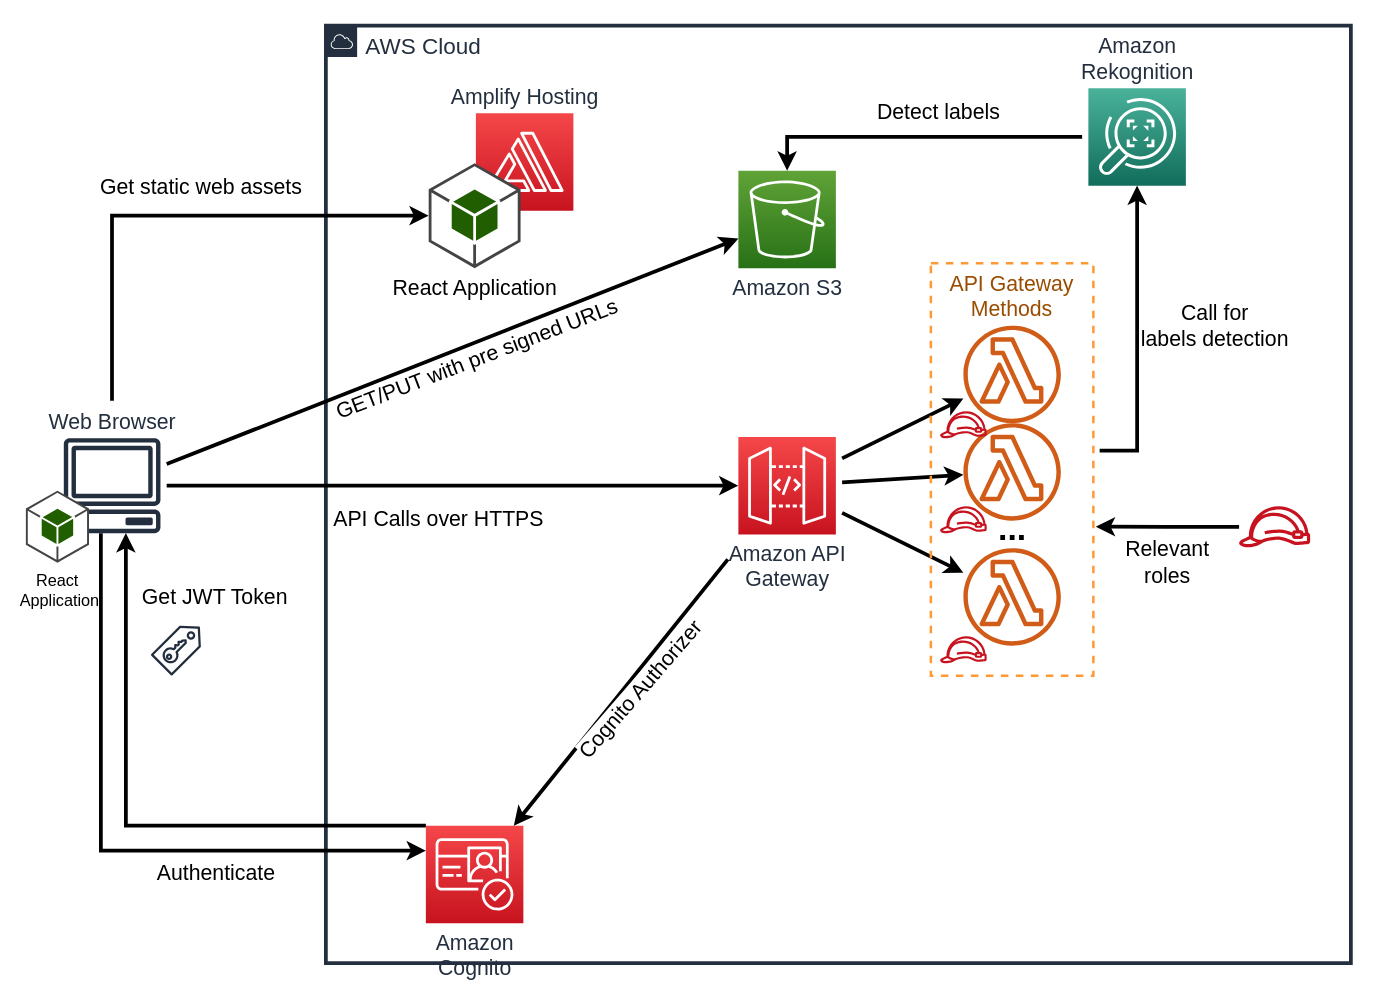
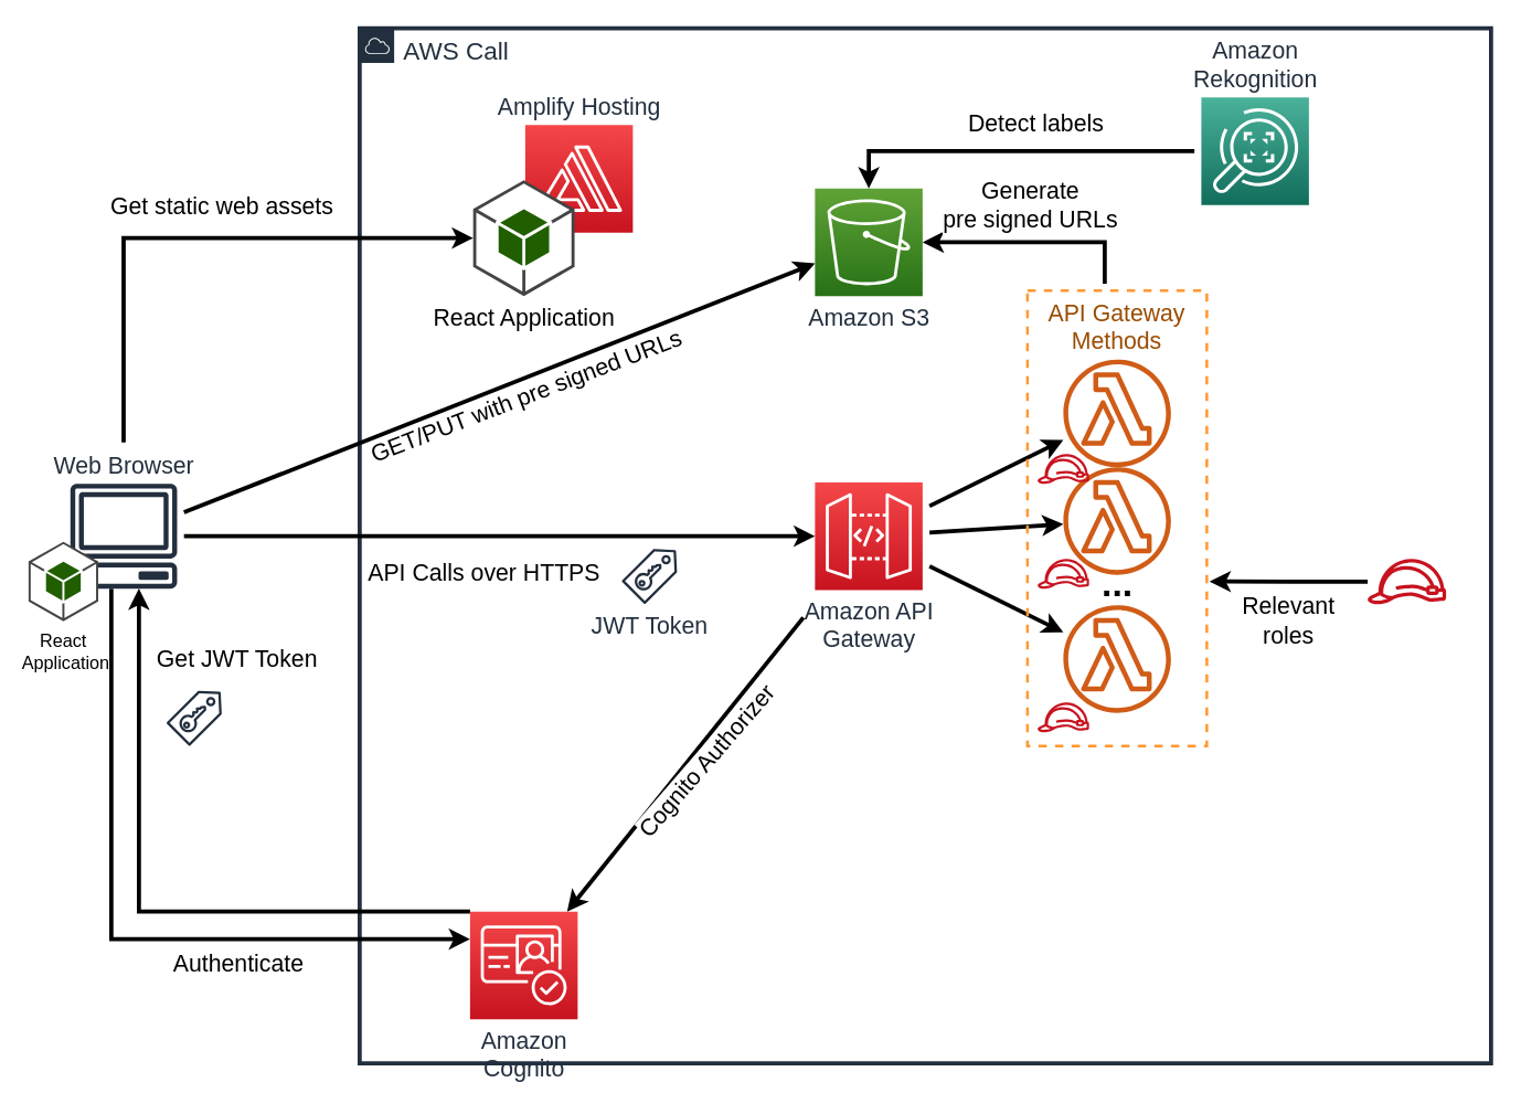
- <mxCell id="2" value="&lt;font style=&quot;font-size: 18px;&quot;&gt;AWS Cloud&lt;/font&gt;" style="points=[[0,0],[0.25,0],[0.5,0],[0.75,0],[1,0],[1,0.25],[1,0.5],[1,0.75],[1,1],[0.75,1],[0.5,1],[0.25,1],[0,1],[0,0.75],[0,0.5],[0,0.25]];outlineConnect=0;gradientColor=none;html=1;whiteSpace=wrap;fontSize=18;fontStyle=0;shape=mxgraph.aws4.group;grIcon=mxgraph.aws4.group_aws_cloud;strokeColor=#232F3E;fillColor=none;verticalAlign=top;align=left;spacingLeft=30;fontColor=#232F3E;dashed=0;strokeWidth=3;" vertex="1" parent="1"><mxGeometry x="260" y="20" width="820" height="750" as="geometry" /></mxCell>
+ <mxCell id="2" value="&lt;font style=&quot;font-size: 18px;&quot;&gt;AWS Call&lt;/font&gt;" style="points=[[0,0],[0.25,0],[0.5,0],[0.75,0],[1,0],[1,0.25],[1,0.5],[1,0.75],[1,1],[0.75,1],[0.5,1],[0.25,1],[0,1],[0,0.75],[0,0.5],[0,0.25]];outlineConnect=0;gradientColor=none;html=1;whiteSpace=wrap;fontSize=18;fontStyle=0;shape=mxgraph.aws4.group;grIcon=mxgraph.aws4.group_aws_cloud;strokeColor=#232F3E;fillColor=none;verticalAlign=top;align=left;spacingLeft=30;fontColor=#232F3E;dashed=0;strokeWidth=3;" vertex="1" parent="1"><mxGeometry x="260" y="20" width="820" height="750" as="geometry" /></mxCell>
+ <mxCell id="30" style="edgeStyle=orthogonalEdgeStyle;rounded=0;orthogonalLoop=1;jettySize=auto;html=1;sourcePerimeterSpacing=5;strokeWidth=3;fontSize=17;" edge="1" parent="1" source="34" target="12"><mxGeometry relative="1" as="geometry"><Array as="points"><mxPoint x="800" y="175" /></Array></mxGeometry></mxCell>
+ <mxCell id="31" value="Generate &lt;br&gt;pre signed URLs" style="edgeLabel;html=1;align=center;verticalAlign=middle;resizable=0;points=[];fontSize=17;" vertex="1" connectable="0" parent="30"><mxGeometry x="0.405" y="-3" relative="1" as="geometry"><mxPoint x="29" y="-24" as="offset" /></mxGeometry></mxCell>
- <mxCell id="32" style="edgeStyle=orthogonalEdgeStyle;rounded=0;orthogonalLoop=1;jettySize=auto;html=1;sourcePerimeterSpacing=5;strokeWidth=3;fontSize=17;" edge="1" parent="1" source="34" target="14"><mxGeometry relative="1" as="geometry"><Array as="points"><mxPoint x="909" y="360" /></Array></mxGeometry></mxCell>
- <mxCell id="33" value="Call for &lt;br&gt;labels detection" style="edgeLabel;html=1;align=center;verticalAlign=middle;resizable=0;points=[];fontSize=17;" vertex="1" connectable="0" parent="32"><mxGeometry x="0.458" relative="1" as="geometry"><mxPoint x="61" y="46" as="offset" /></mxGeometry></mxCell>
+ <mxCell id="28" value="&lt;font style=&quot;font-size: 17px&quot;&gt;JWT Token&lt;/font&gt;" style="outlineConnect=0;fontColor=#232F3E;gradientColor=none;fillColor=#232F3E;strokeColor=none;dashed=0;verticalLabelPosition=bottom;verticalAlign=top;align=center;html=1;fontSize=12;fontStyle=0;aspect=fixed;pointerEvents=1;shape=mxgraph.aws4.saml_token;" vertex="1" parent="1"><mxGeometry x="450" y="397.22" width="40" height="40" as="geometry" /></mxCell>
